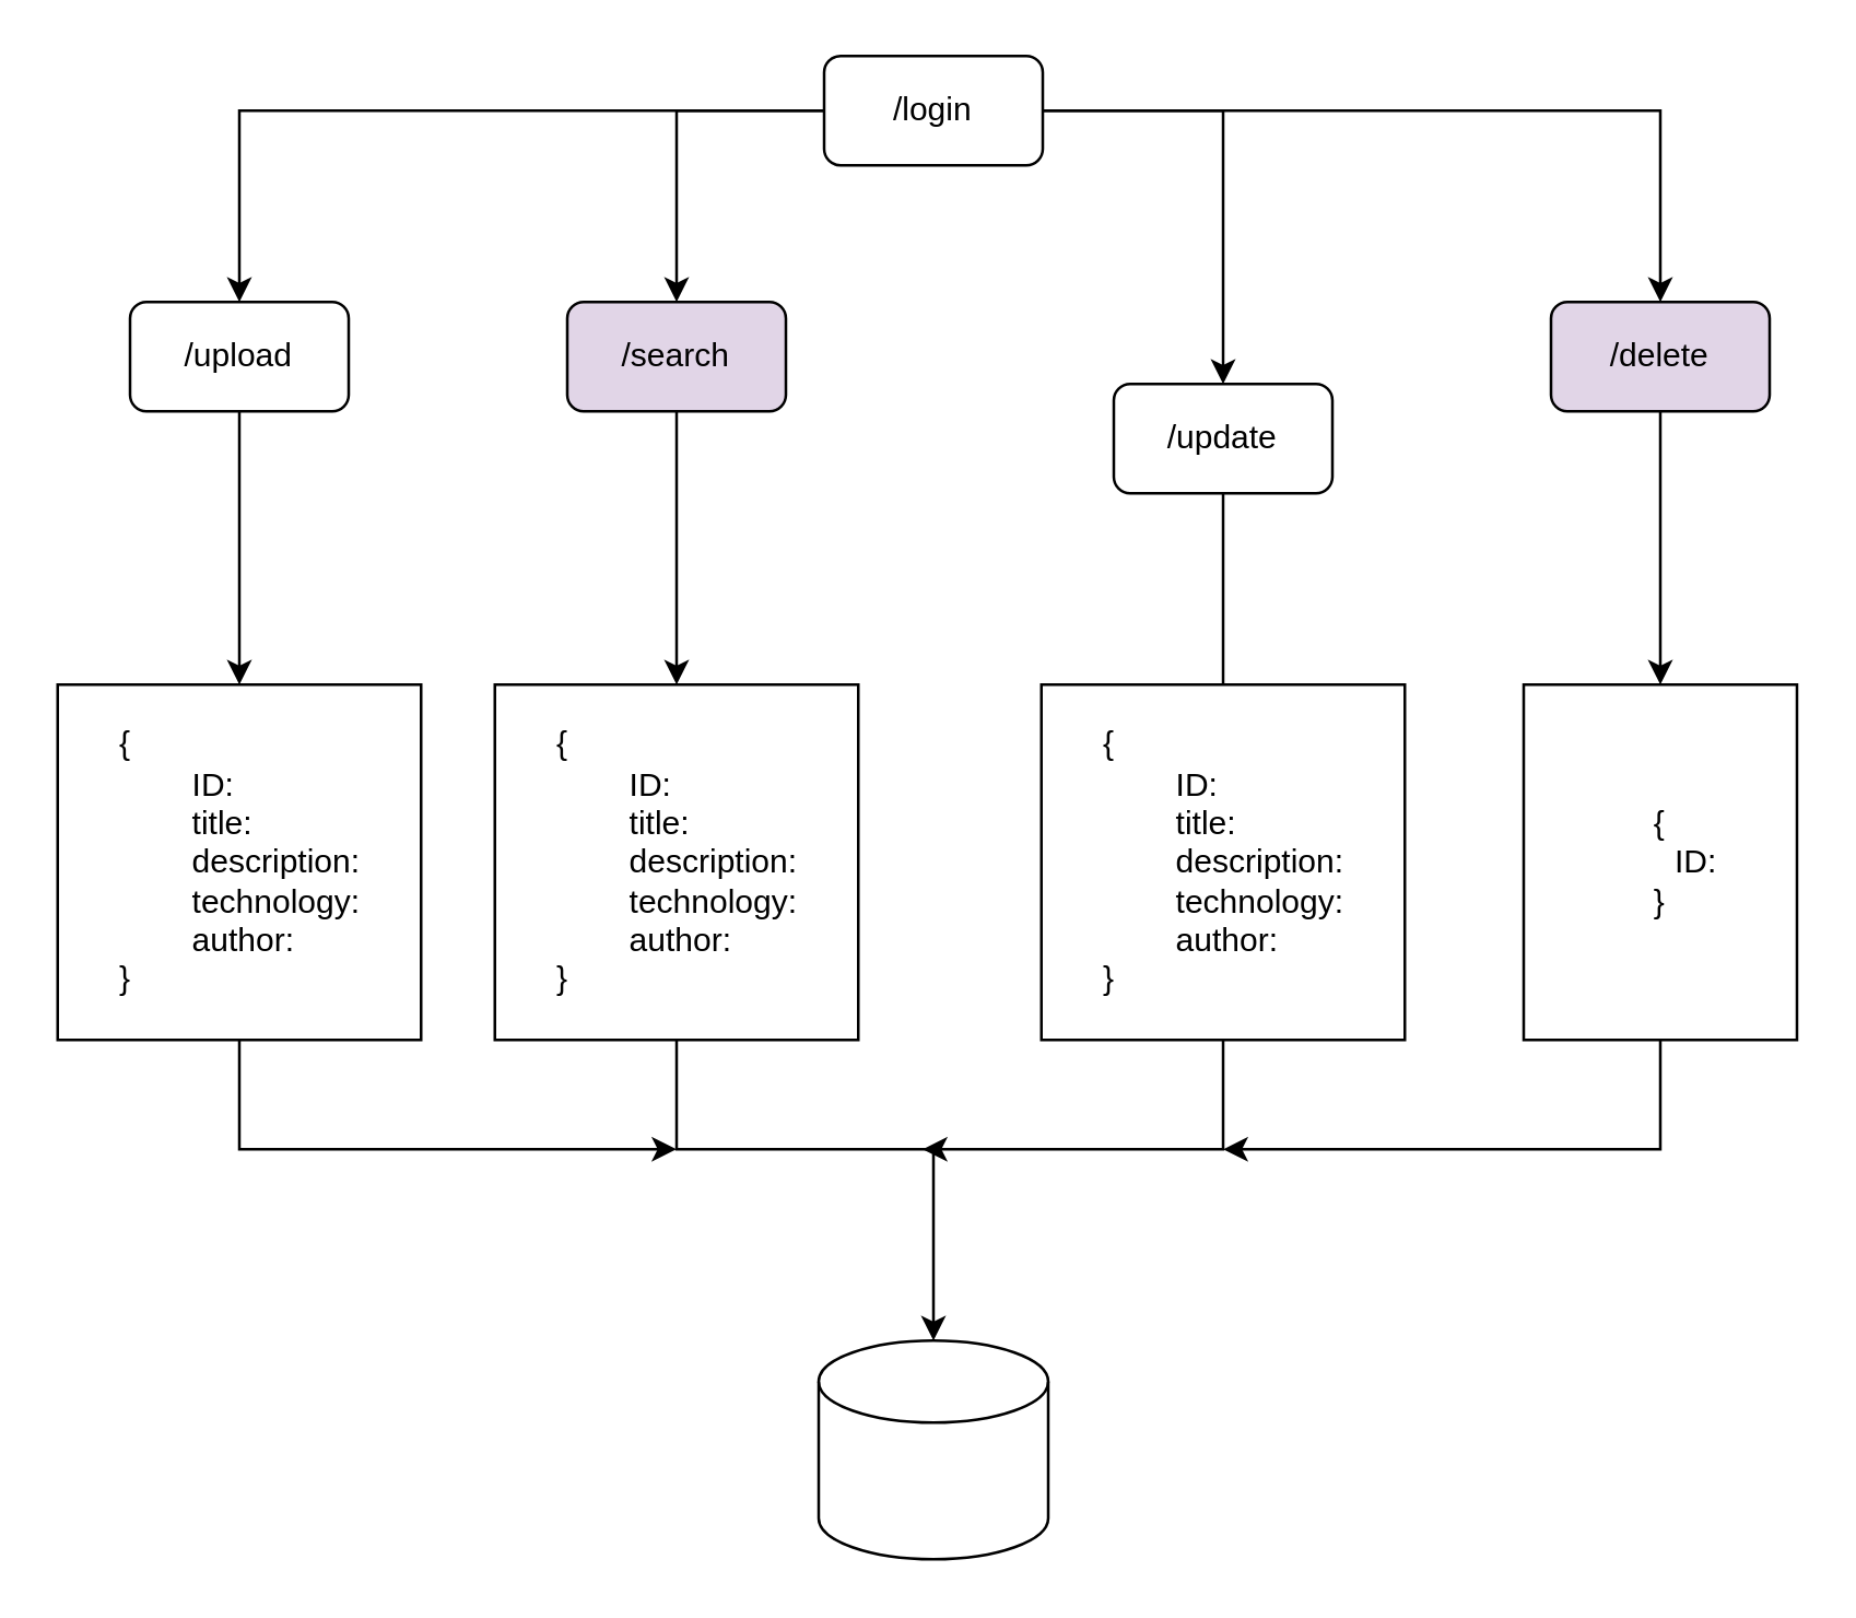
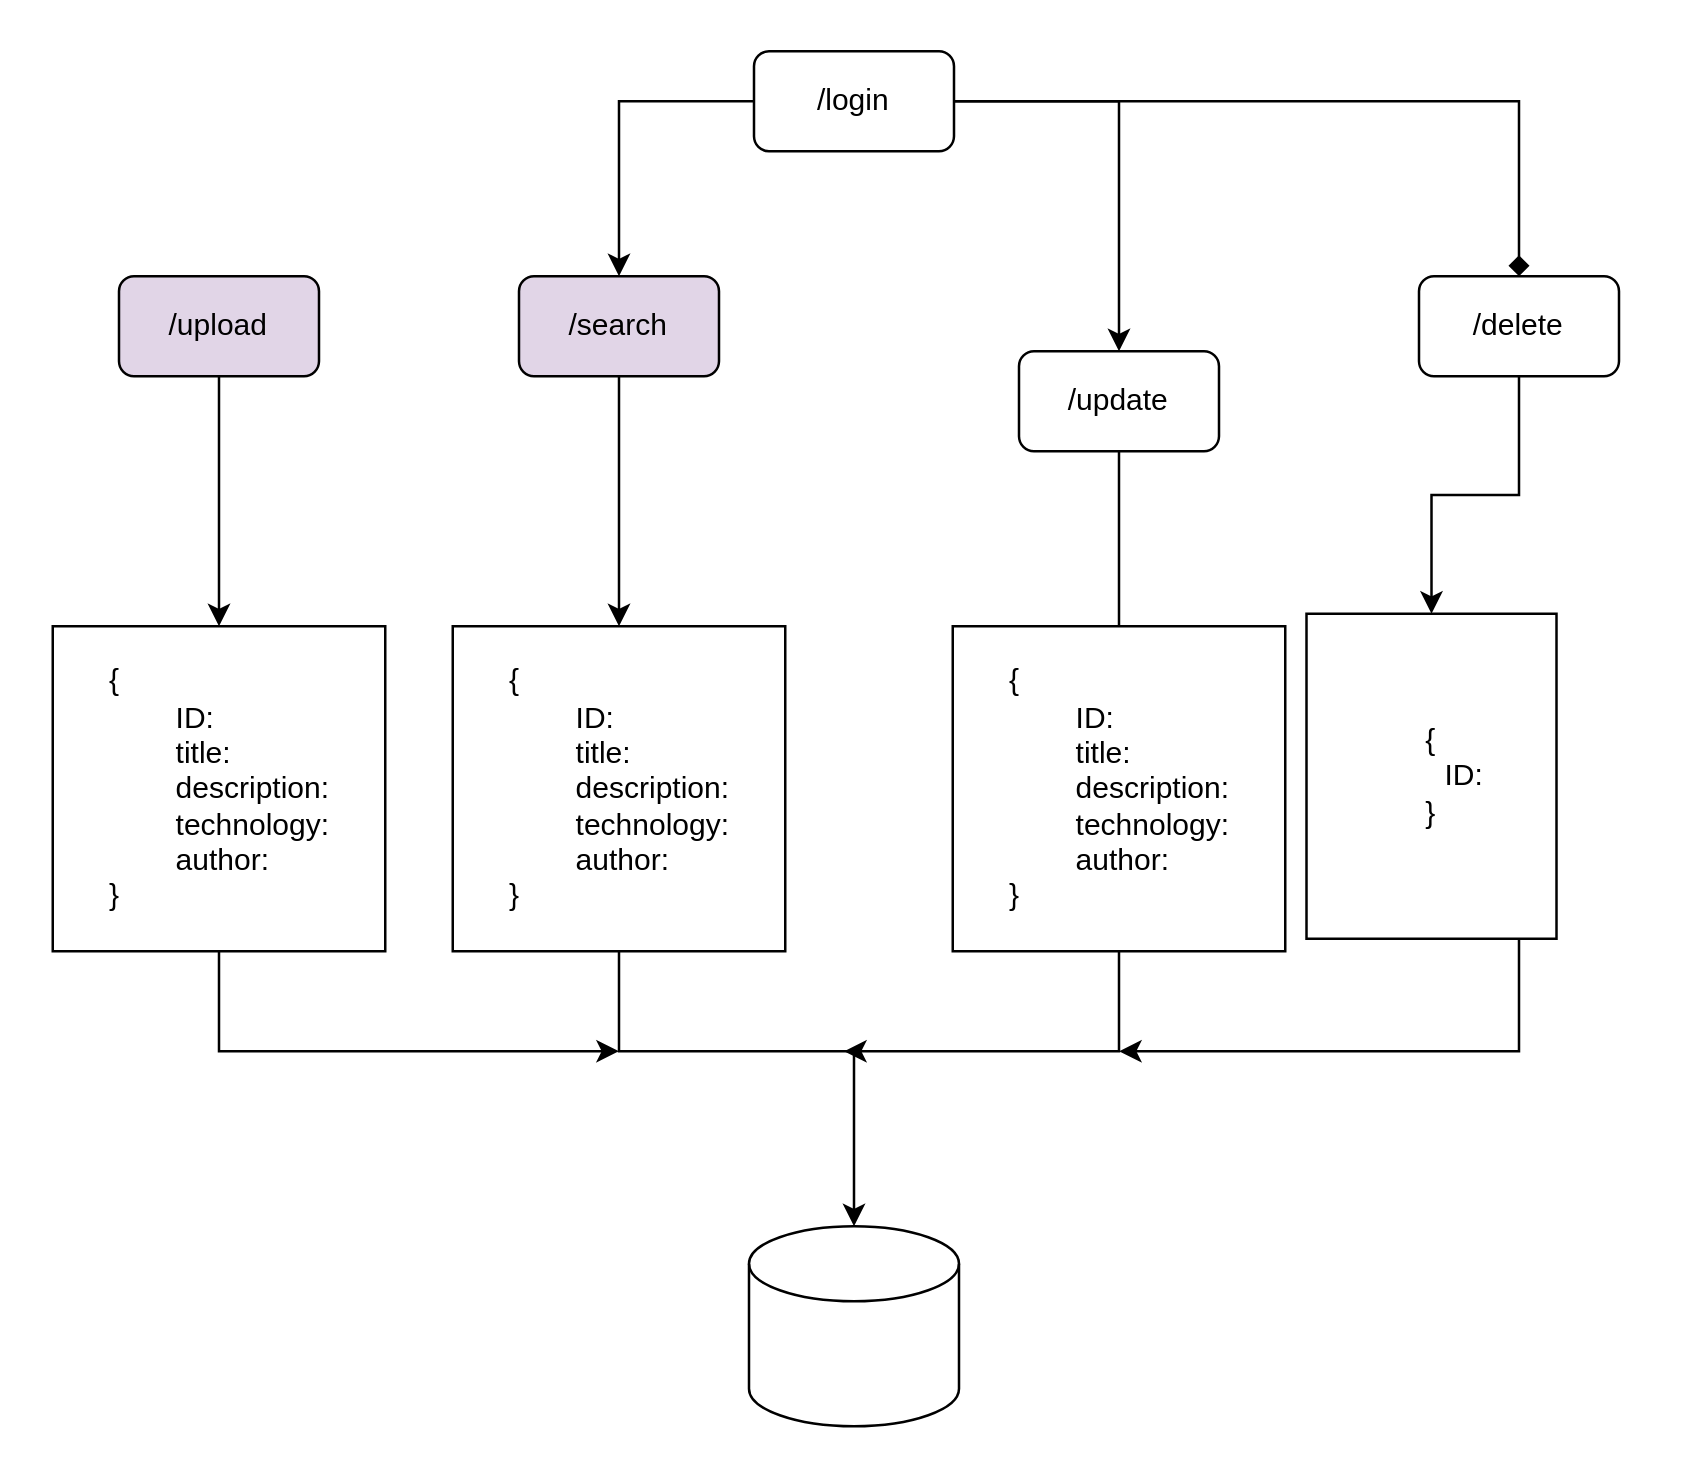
- <mxCell id="11" style="edgeStyle=orthogonalEdgeStyle;rounded=0;orthogonalLoop=1;jettySize=auto;html=1;entryX=0.5;entryY=0;entryDx=0;entryDy=0;" edge="1" parent="1" source="15" target="6"><mxGeometry relative="1" as="geometry" /></mxCell>
- <mxCell id="14" style="edgeStyle=orthogonalEdgeStyle;rounded=0;orthogonalLoop=1;jettySize=auto;html=1;entryX=0.5;entryY=0;entryDx=0;entryDy=0;" edge="1" parent="1" source="15" target="8"><mxGeometry relative="1" as="geometry" /></mxCell>
+ <mxCell id="14" style="edgeStyle=orthogonalEdgeStyle;rounded=0;orthogonalLoop=1;jettySize=auto;html=1;entryX=0.5;entryY=0;entryDx=0;entryDy=0;endArrow=diamond;" edge="1" parent="1" source="15" target="8"><mxGeometry relative="1" as="geometry" /></mxCell>
- <mxCell id="6" value="/upload" style="rounded=1;whiteSpace=wrap;html=1;" vertex="1" parent="1"><mxGeometry x="47" y="110" width="80" height="40" as="geometry" /></mxCell>
+ <mxCell id="6" value="/upload" style="rounded=1;whiteSpace=wrap;html=1;fillColor=#e1d5e7;" vertex="1" parent="1"><mxGeometry x="47" y="110" width="80" height="40" as="geometry" /></mxCell>
- <mxCell id="8" value="/delete" style="rounded=1;whiteSpace=wrap;html=1;fillColor=#e1d5e7;" vertex="1" parent="1"><mxGeometry x="567" y="110" width="80" height="40" as="geometry" /></mxCell>
+ <mxCell id="8" value="/delete" style="rounded=1;whiteSpace=wrap;html=1;" vertex="1" parent="1"><mxGeometry x="567" y="110" width="80" height="40" as="geometry" /></mxCell>
- <mxCell id="20" value="&lt;div&gt;{&lt;/div&gt;&lt;div&gt;&lt;span style=&quot;white-space: pre&quot;&gt;&#09;&lt;/span&gt;ID:&lt;/div&gt;&lt;div&gt;}&lt;br&gt;&lt;/div&gt;" style="rounded=0;whiteSpace=wrap;html=1;" vertex="1" parent="1"><mxGeometry x="557" y="250" width="100" height="130" as="geometry" /></mxCell>
+ <mxCell id="20" value="&lt;div&gt;{&lt;/div&gt;&lt;div&gt;&lt;span style=&quot;white-space: pre&quot;&gt;&#09;&lt;/span&gt;ID:&lt;/div&gt;&lt;div&gt;}&lt;br&gt;&lt;/div&gt;" style="rounded=0;whiteSpace=wrap;html=1;" vertex="1" parent="1"><mxGeometry x="522" y="245" width="100" height="130" as="geometry" /></mxCell>
